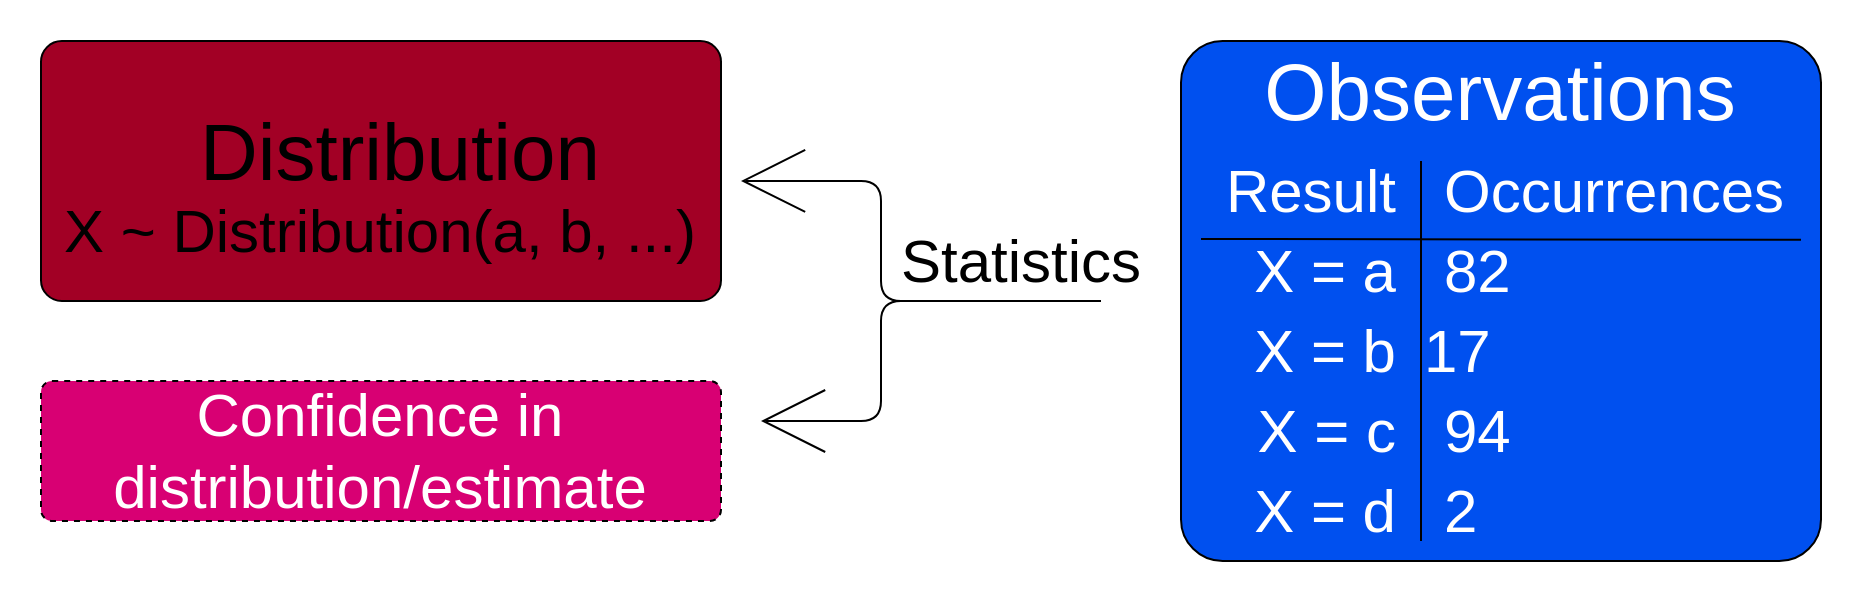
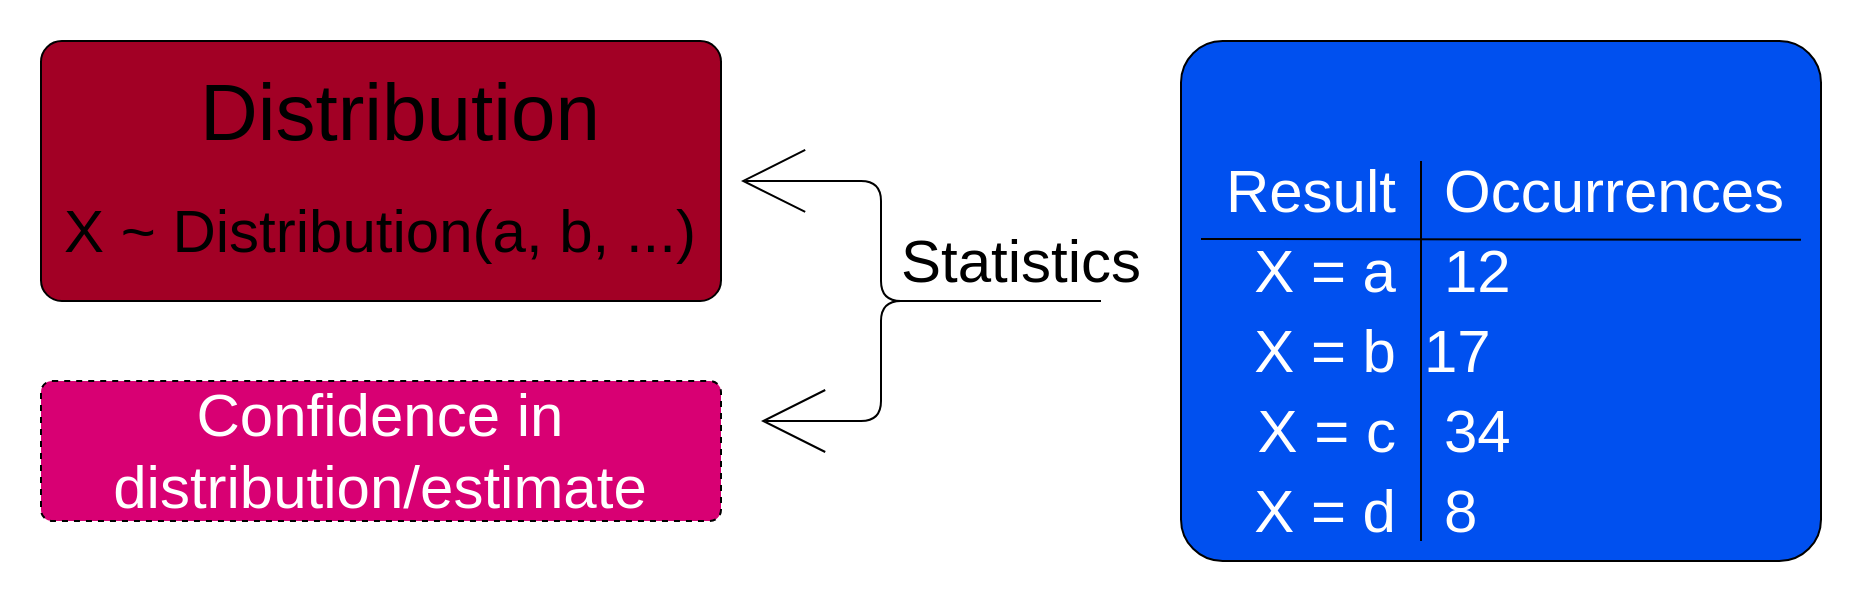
- <mxCell id="5" value="Observations" style="text;html=1;strokeColor=none;fillColor=none;align=center;verticalAlign=middle;whiteSpace=wrap;rounded=0;fontSize=40;fontColor=#FFFFFF;" parent="1" vertex="1"><mxGeometry x="630" y="30" width="240" height="30" as="geometry" /></mxCell>
- <mxCell id="18" value="Distribution" style="text;html=1;strokeColor=none;fillColor=none;align=center;verticalAlign=middle;whiteSpace=wrap;rounded=0;fontSize=40;" parent="1" vertex="1"><mxGeometry x="80" y="60" width="240" height="30" as="geometry" /></mxCell>
+ <mxCell id="18" value="Distribution" style="text;html=1;strokeColor=none;fillColor=none;align=center;verticalAlign=middle;whiteSpace=wrap;rounded=0;fontSize=40;" parent="1" vertex="1"><mxGeometry x="80" y="40" width="240" height="30" as="geometry" /></mxCell>
- <mxCell id="7" value="82" style="text;html=1;strokeColor=none;fillColor=none;align=left;verticalAlign=middle;whiteSpace=wrap;rounded=0;fontSize=30;fontColor=#FFFFFF;" parent="1" vertex="1"><mxGeometry x="720" y="120" width="180" height="30" as="geometry" /></mxCell>
+ <mxCell id="7" value="12" style="text;html=1;strokeColor=none;fillColor=none;align=left;verticalAlign=middle;whiteSpace=wrap;rounded=0;fontSize=30;fontColor=#FFFFFF;" parent="1" vertex="1"><mxGeometry x="720" y="120" width="180" height="30" as="geometry" /></mxCell>
- <mxCell id="9" value="94" style="text;html=1;strokeColor=none;fillColor=none;align=left;verticalAlign=middle;whiteSpace=wrap;rounded=0;fontSize=30;fontColor=#FFFFFF;" parent="1" vertex="1"><mxGeometry x="720" y="200" width="180" height="30" as="geometry" /></mxCell>
+ <mxCell id="9" value="34" style="text;html=1;strokeColor=none;fillColor=none;align=left;verticalAlign=middle;whiteSpace=wrap;rounded=0;fontSize=30;fontColor=#FFFFFF;" parent="1" vertex="1"><mxGeometry x="720" y="200" width="180" height="30" as="geometry" /></mxCell>
- <mxCell id="10" value="2" style="text;html=1;strokeColor=none;fillColor=none;align=left;verticalAlign=middle;whiteSpace=wrap;rounded=0;fontSize=30;fontColor=#FFFFFF;" parent="1" vertex="1"><mxGeometry x="720" y="240" width="180" height="30" as="geometry" /></mxCell>
+ <mxCell id="10" value="8" style="text;html=1;strokeColor=none;fillColor=none;align=left;verticalAlign=middle;whiteSpace=wrap;rounded=0;fontSize=30;fontColor=#FFFFFF;" parent="1" vertex="1"><mxGeometry x="720" y="240" width="180" height="30" as="geometry" /></mxCell>
